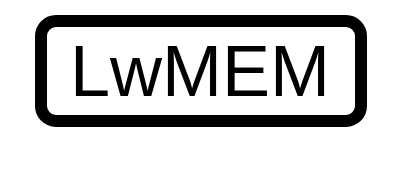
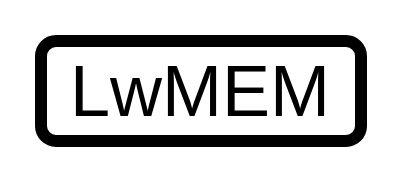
- <mxCell id="2" value="LwMEM" style="rounded=1;whiteSpace=wrap;html=1;strokeWidth=6;fontSize=36;shadow=0;" parent="1" vertex="1"><mxGeometry x="20" y="10" width="160" height="50" as="geometry" /></mxCell>
+ <mxCell id="2" value="LwMEM" style="rounded=1;whiteSpace=wrap;html=1;strokeWidth=6;fontSize=36;shadow=0;" parent="1" vertex="1"><mxGeometry x="20" y="20" width="160" height="50" as="geometry" /></mxCell>
